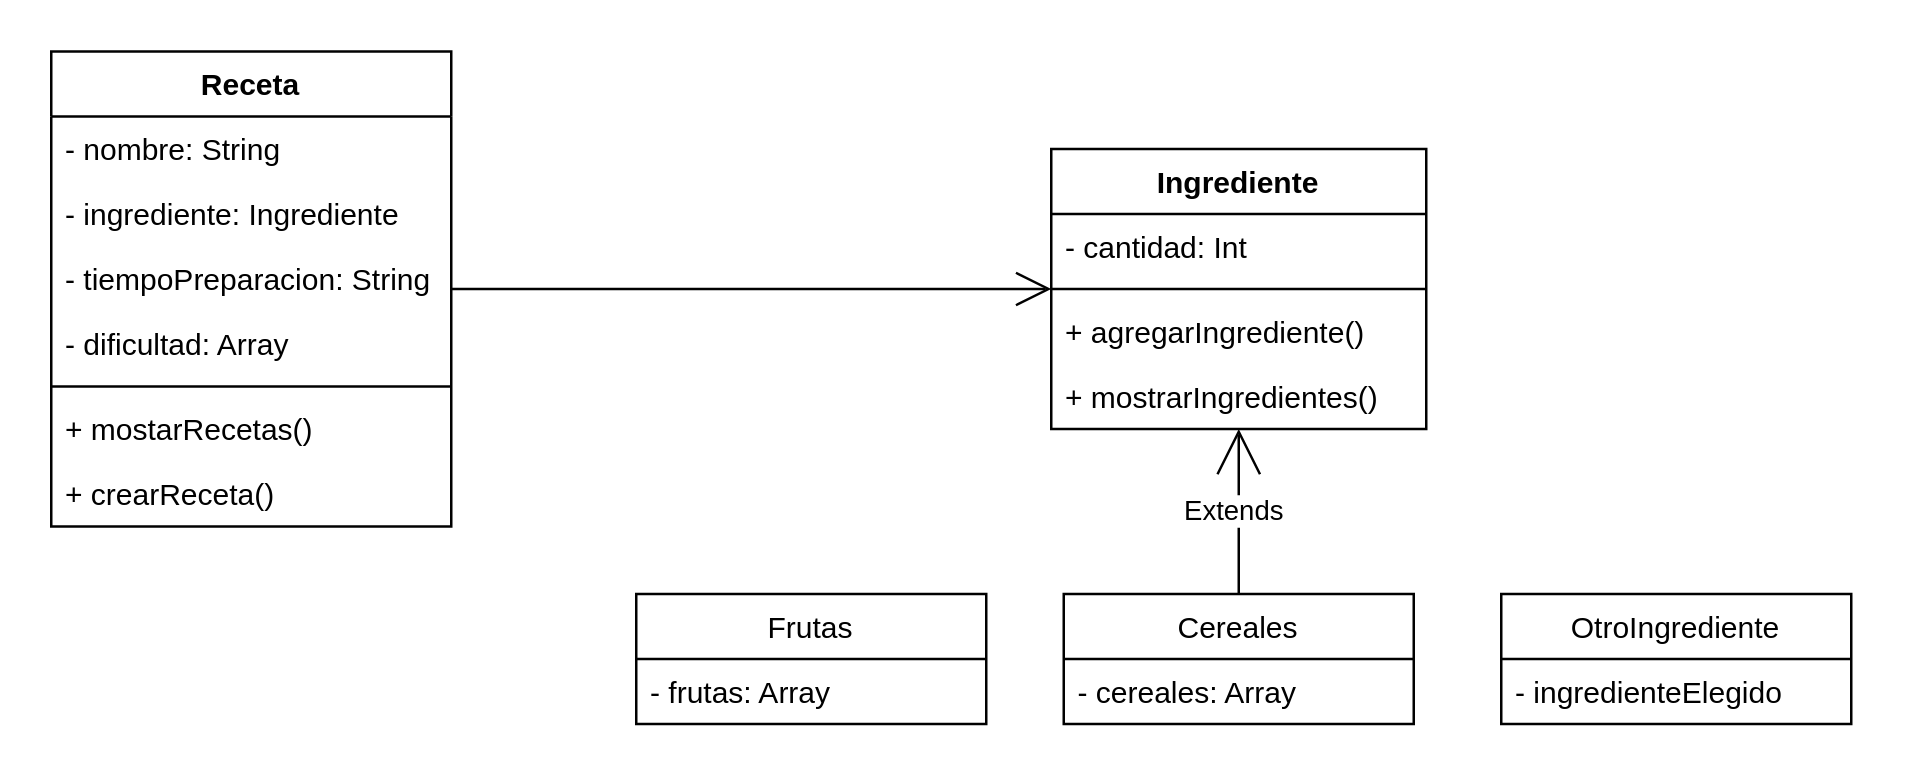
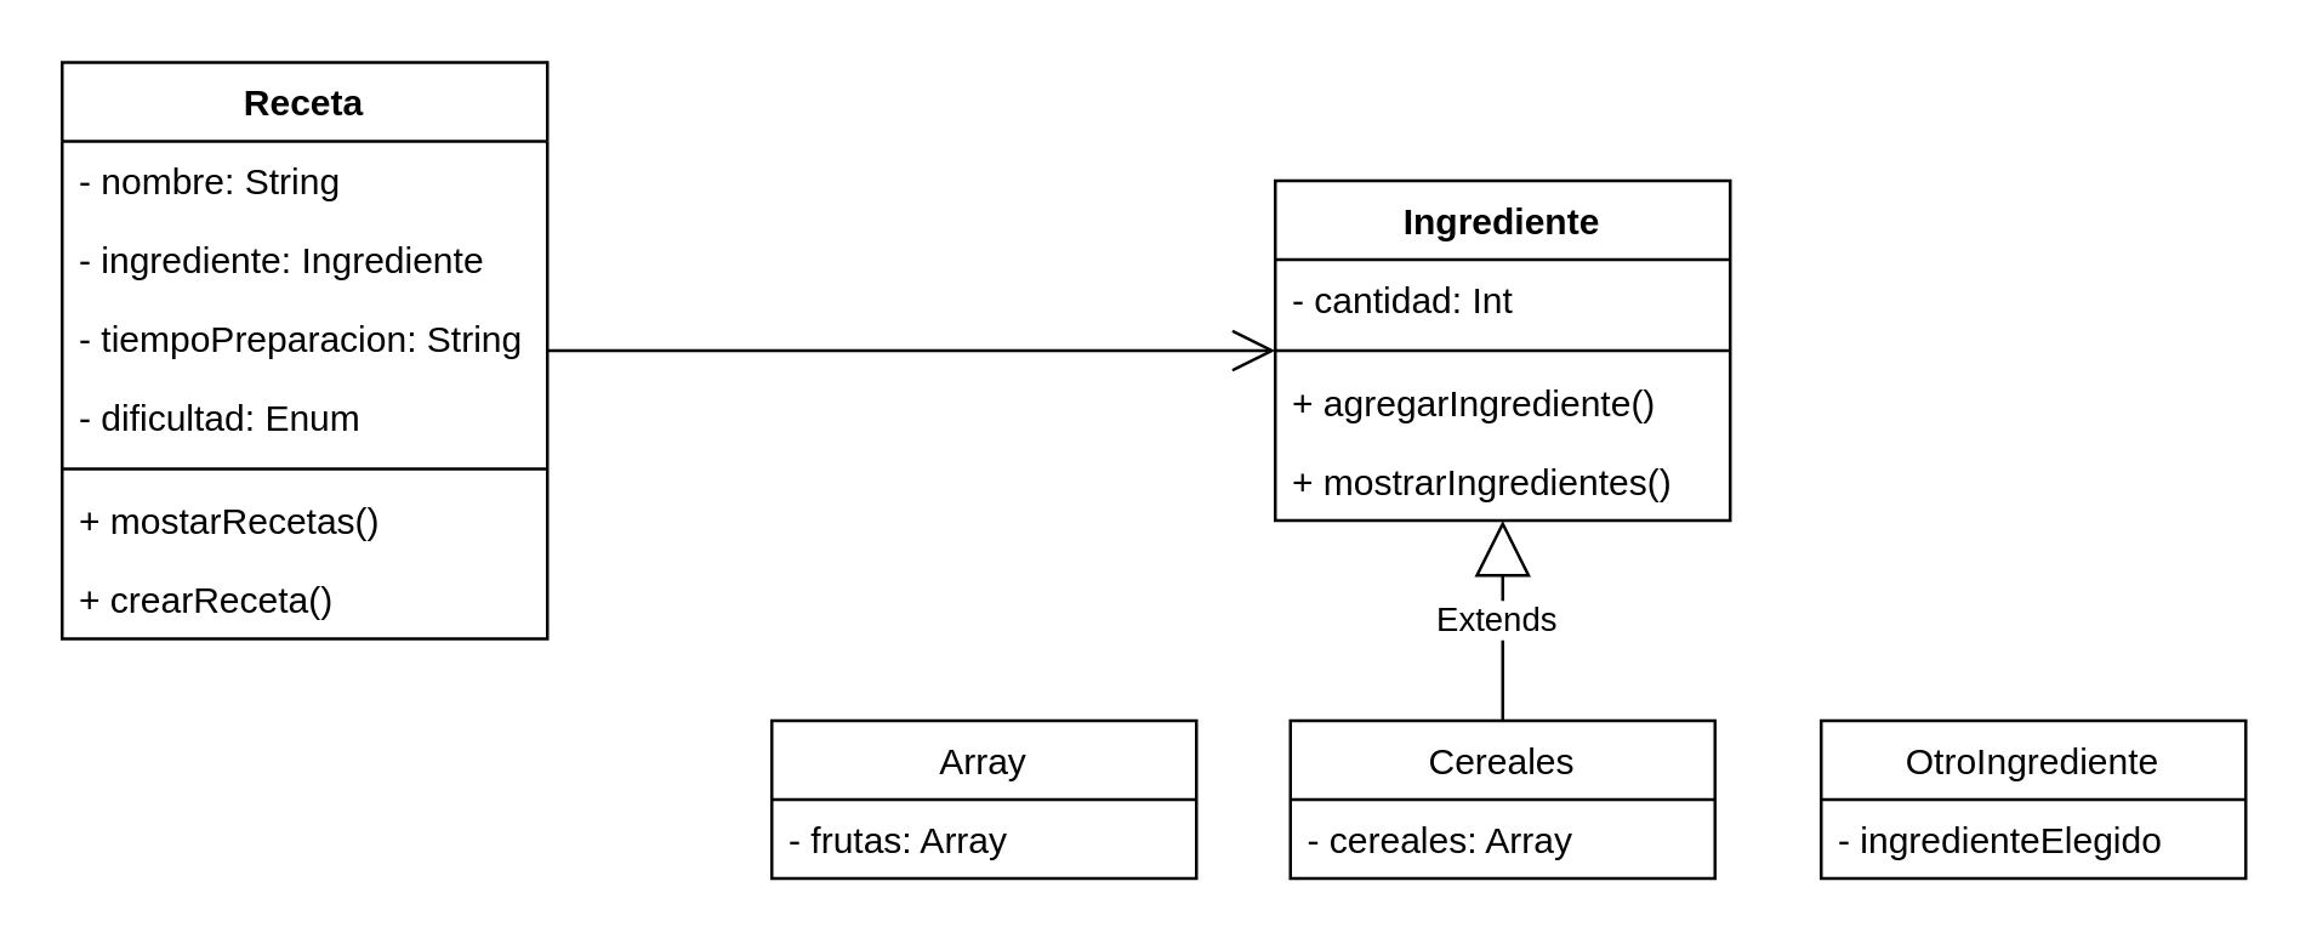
- <mxCell id="11" value="- dificultad: Array" style="text;strokeColor=none;fillColor=none;align=left;verticalAlign=top;spacingLeft=4;spacingRight=4;overflow=hidden;rotatable=0;points=[[0,0.5],[1,0.5]];portConstraint=eastwest;" vertex="1" parent="7"><mxGeometry y="104" width="160" height="26" as="geometry" /></mxCell>
+ <mxCell id="11" value="- dificultad: Enum" style="text;strokeColor=none;fillColor=none;align=left;verticalAlign=top;spacingLeft=4;spacingRight=4;overflow=hidden;rotatable=0;points=[[0,0.5],[1,0.5]];portConstraint=eastwest;" vertex="1" parent="7"><mxGeometry y="104" width="160" height="26" as="geometry" /></mxCell>
- <mxCell id="15" value="Extends" style="endArrow=open;endSize=16;endFill=0;html=1;fontColor=#000000;exitX=0.5;exitY=0;exitDx=0;exitDy=0;" edge="1" parent="1" source="19" target="2"><mxGeometry x="0.013" y="2" width="160" relative="1" as="geometry"><mxPoint x="480" y="237" as="sourcePoint" /><mxPoint x="484" y="146" as="targetPoint" /><mxPoint as="offset" /></mxGeometry></mxCell>
+ <mxCell id="15" value="Extends" style="endArrow=block;endSize=16;endFill=0;html=1;fontColor=#000000;exitX=0.5;exitY=0;exitDx=0;exitDy=0;" edge="1" parent="1" source="19" target="2"><mxGeometry x="0.013" y="2" width="160" relative="1" as="geometry"><mxPoint x="480" y="237" as="sourcePoint" /><mxPoint x="484" y="146" as="targetPoint" /><mxPoint as="offset" /></mxGeometry></mxCell>
- <mxCell id="21" value="Frutas" style="swimlane;fontStyle=0;childLayout=stackLayout;horizontal=1;startSize=26;fillColor=none;horizontalStack=0;resizeParent=1;resizeParentMax=0;resizeLast=0;collapsible=1;marginBottom=0;fontColor=#000000;" vertex="1" parent="1"><mxGeometry x="254" y="237" width="140" height="52" as="geometry" /></mxCell>
+ <mxCell id="21" value="Array" style="swimlane;fontStyle=0;childLayout=stackLayout;horizontal=1;startSize=26;fillColor=none;horizontalStack=0;resizeParent=1;resizeParentMax=0;resizeLast=0;collapsible=1;marginBottom=0;fontColor=#000000;" vertex="1" parent="1"><mxGeometry x="254" y="237" width="140" height="52" as="geometry" /></mxCell>
